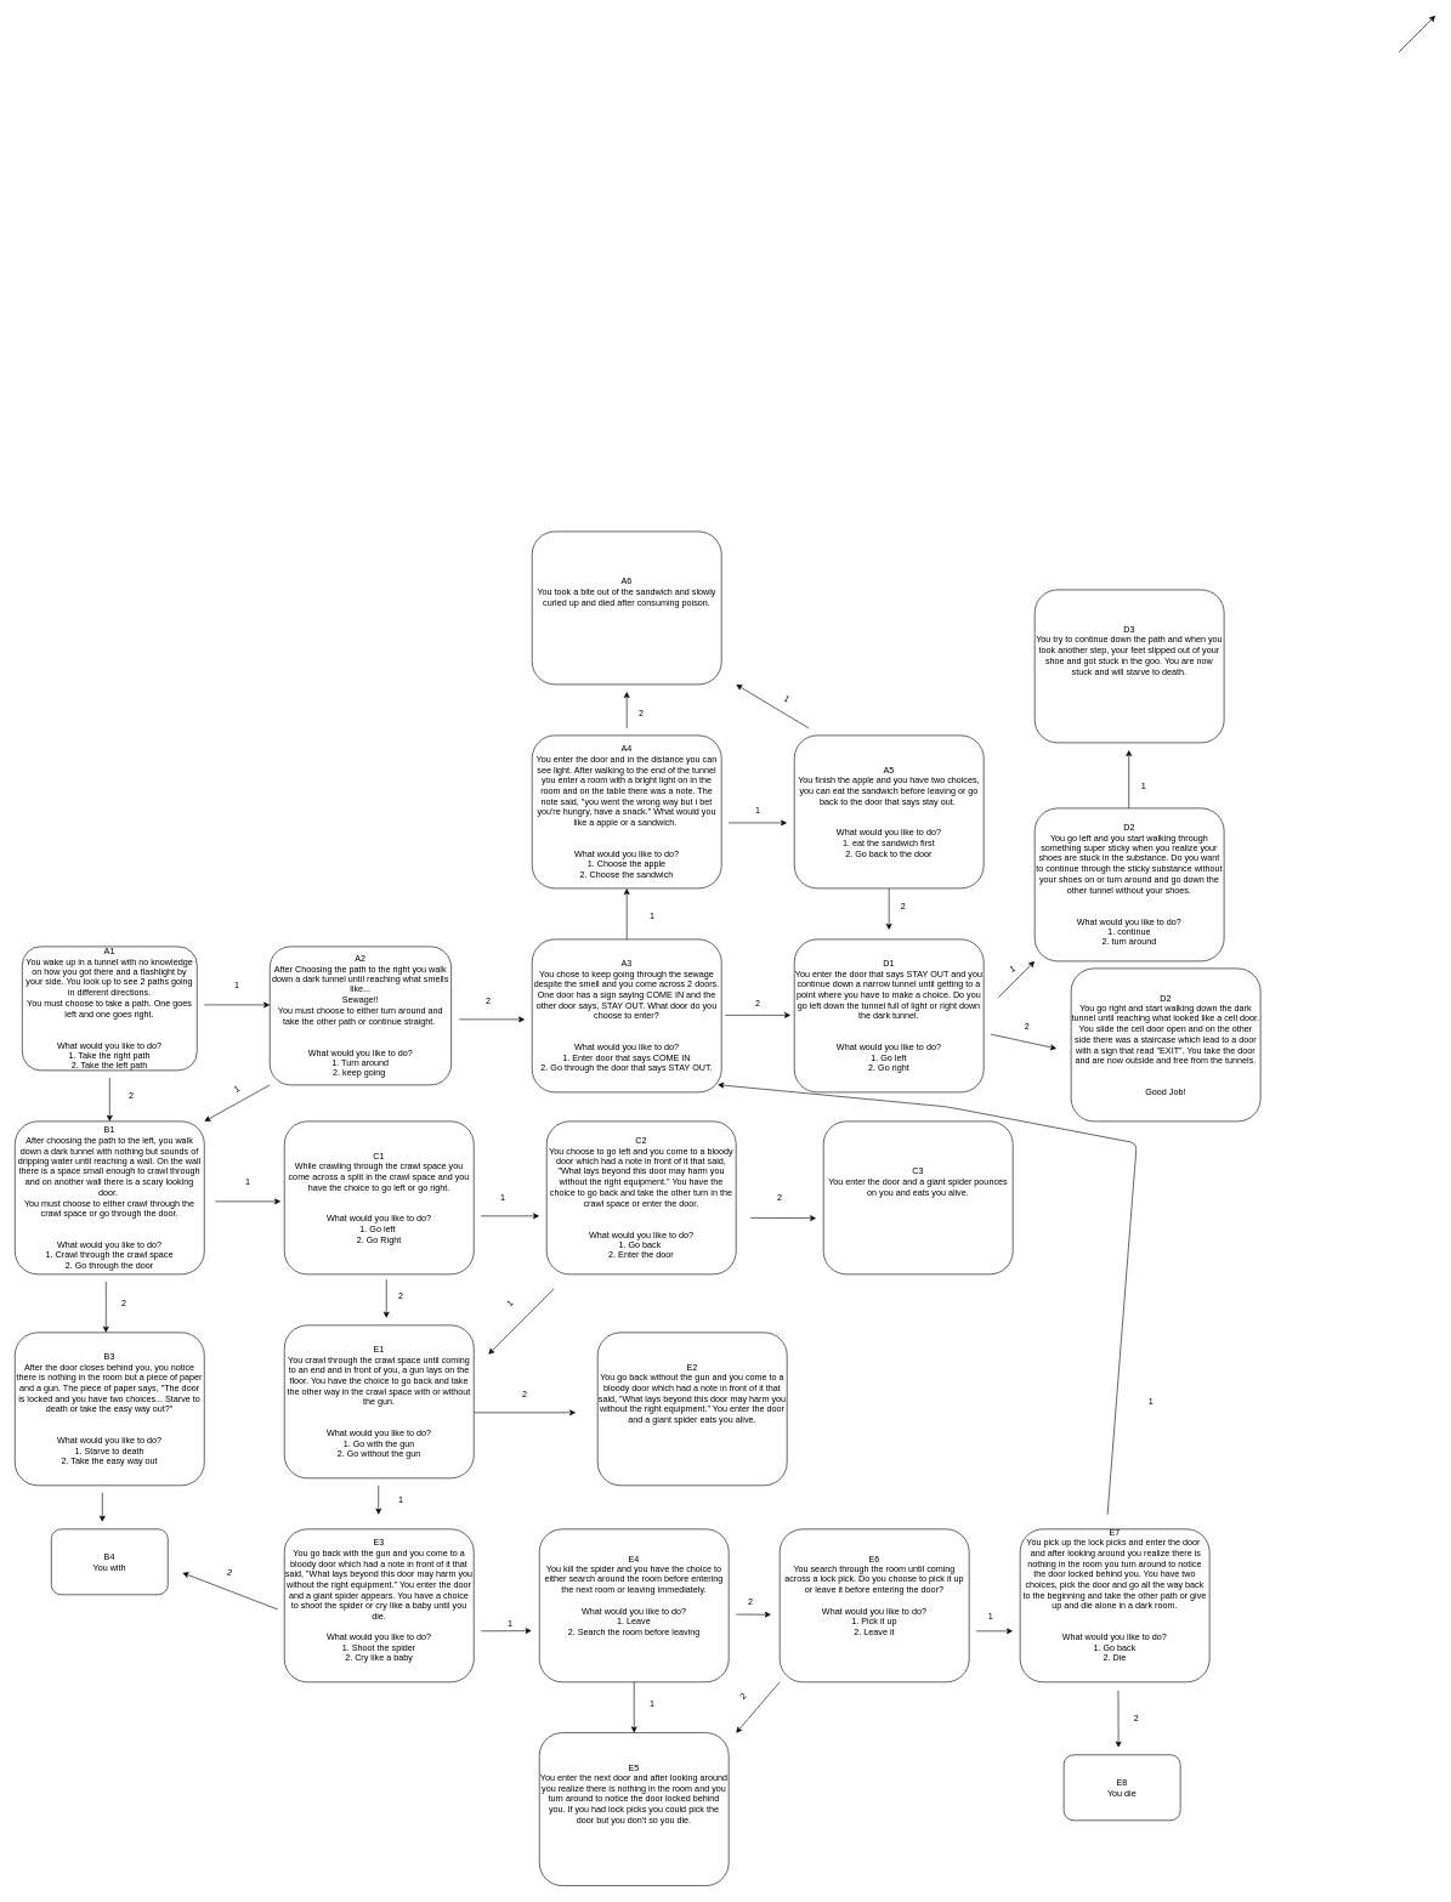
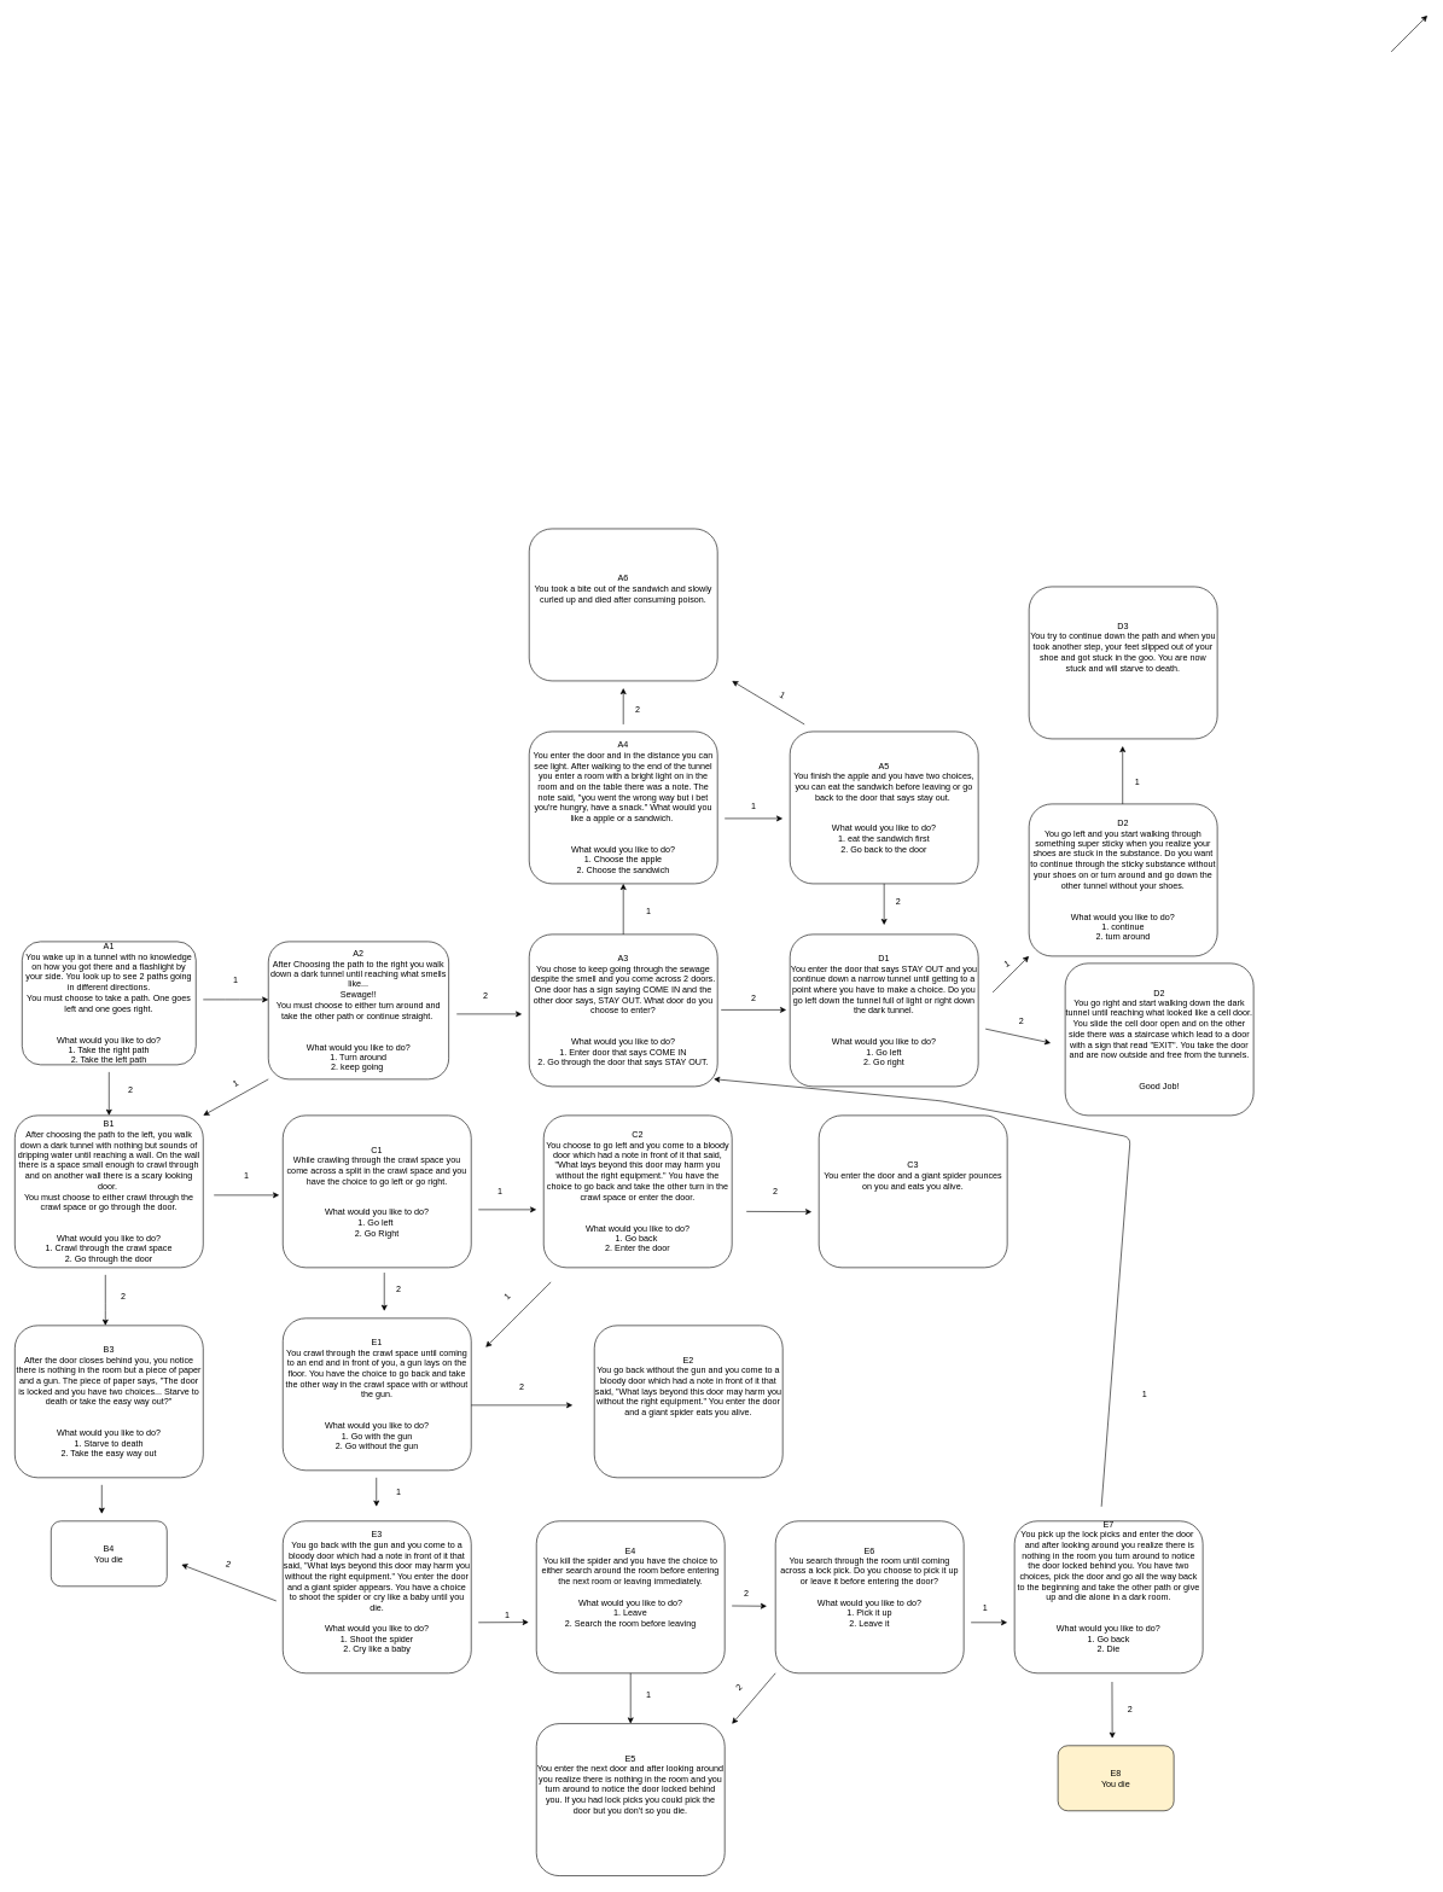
- <mxCell id="20" value="B4&lt;br&gt;You with" style="rounded=1;whiteSpace=wrap;html=1;" vertex="1" parent="1"><mxGeometry x="70" y="2099" width="160" height="90" as="geometry" /></mxCell>
+ <mxCell id="20" value="B4&lt;br&gt;You die" style="rounded=1;whiteSpace=wrap;html=1;" vertex="1" parent="1"><mxGeometry x="70" y="2099" width="160" height="90" as="geometry" /></mxCell>
- <mxCell id="73" value="E8&lt;br&gt;You die" style="rounded=1;whiteSpace=wrap;html=1;" vertex="1" parent="1"><mxGeometry x="1460" y="2409" width="160" height="90" as="geometry" /></mxCell>
+ <mxCell id="73" value="E8&lt;br&gt;You die" style="rounded=1;whiteSpace=wrap;html=1;fillColor=#fff2cc;" vertex="1" parent="1"><mxGeometry x="1460" y="2409" width="160" height="90" as="geometry" /></mxCell>
